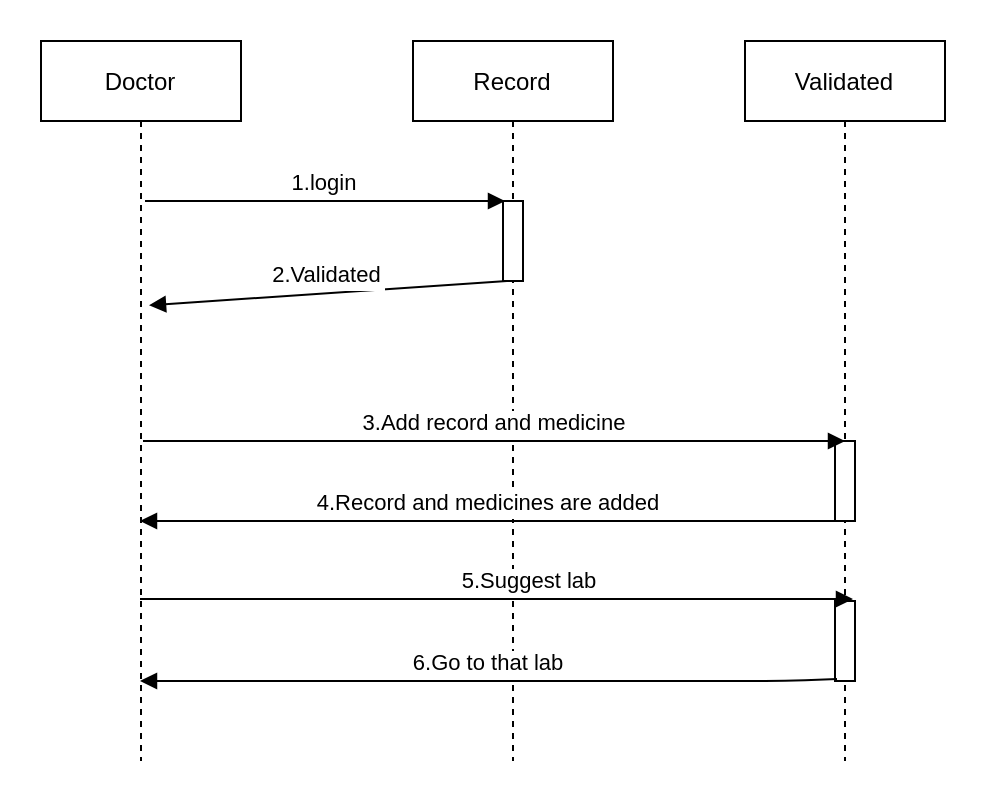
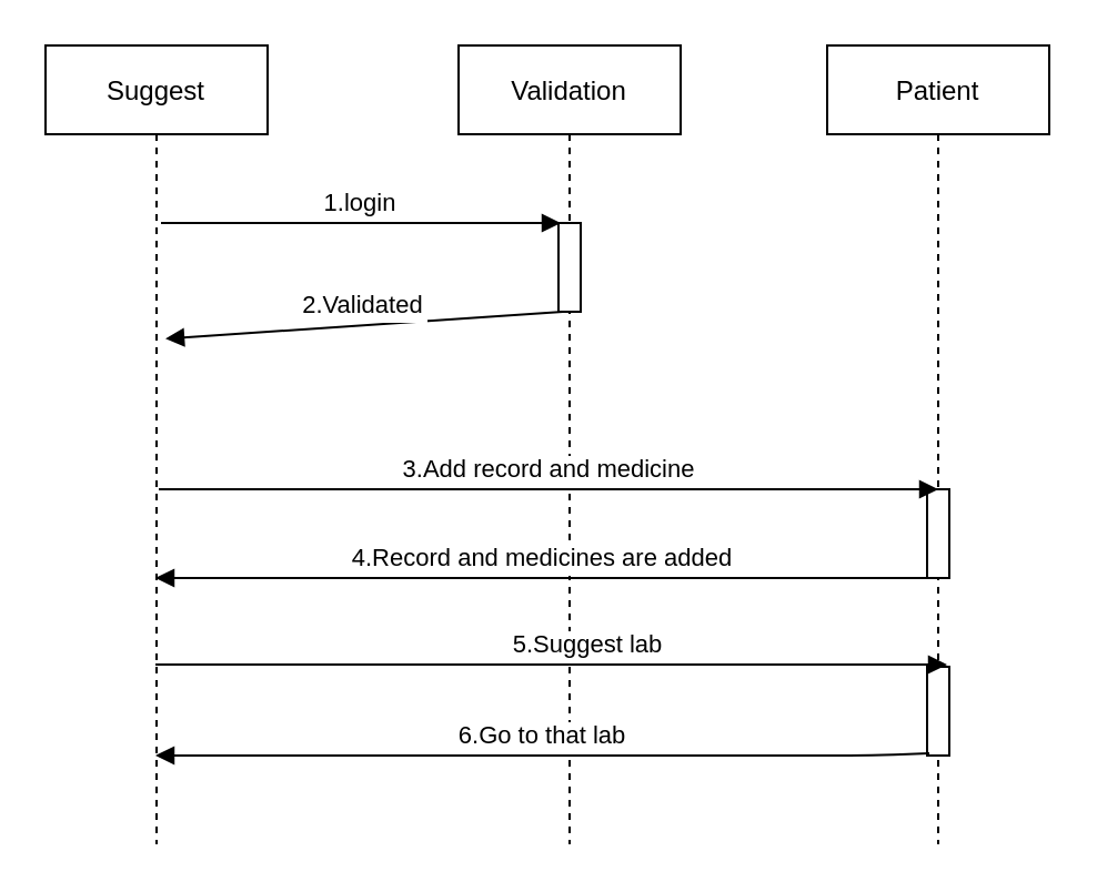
- <mxCell id="2" value="Doctor" style="shape=umlLifeline;perimeter=lifelinePerimeter;container=1;collapsible=0;recursiveResize=0;rounded=0;shadow=0;strokeWidth=1;" parent="1" vertex="1"><mxGeometry x="20" y="20" width="100" height="360" as="geometry" /></mxCell>
+ <mxCell id="2" value="Suggest" style="shape=umlLifeline;perimeter=lifelinePerimeter;container=1;collapsible=0;recursiveResize=0;rounded=0;shadow=0;strokeWidth=1;" parent="1" vertex="1"><mxGeometry x="20" y="20" width="100" height="360" as="geometry" /></mxCell>
- <mxCell id="3" value="Record" style="shape=umlLifeline;perimeter=lifelinePerimeter;container=1;collapsible=0;recursiveResize=0;rounded=0;shadow=0;strokeWidth=1;" parent="1" vertex="1"><mxGeometry x="206" y="20" width="100" height="360" as="geometry" /></mxCell>
+ <mxCell id="3" value="Validation" style="shape=umlLifeline;perimeter=lifelinePerimeter;container=1;collapsible=0;recursiveResize=0;rounded=0;shadow=0;strokeWidth=1;" parent="1" vertex="1"><mxGeometry x="206" y="20" width="100" height="360" as="geometry" /></mxCell>
- <mxCell id="7" value="Validated" style="shape=umlLifeline;perimeter=lifelinePerimeter;container=1;collapsible=0;recursiveResize=0;rounded=0;shadow=0;strokeWidth=1;" vertex="1" parent="1"><mxGeometry x="372" y="20" width="100" height="360" as="geometry" /></mxCell>
+ <mxCell id="7" value="Patient" style="shape=umlLifeline;perimeter=lifelinePerimeter;container=1;collapsible=0;recursiveResize=0;rounded=0;shadow=0;strokeWidth=1;" vertex="1" parent="1"><mxGeometry x="372" y="20" width="100" height="360" as="geometry" /></mxCell>
